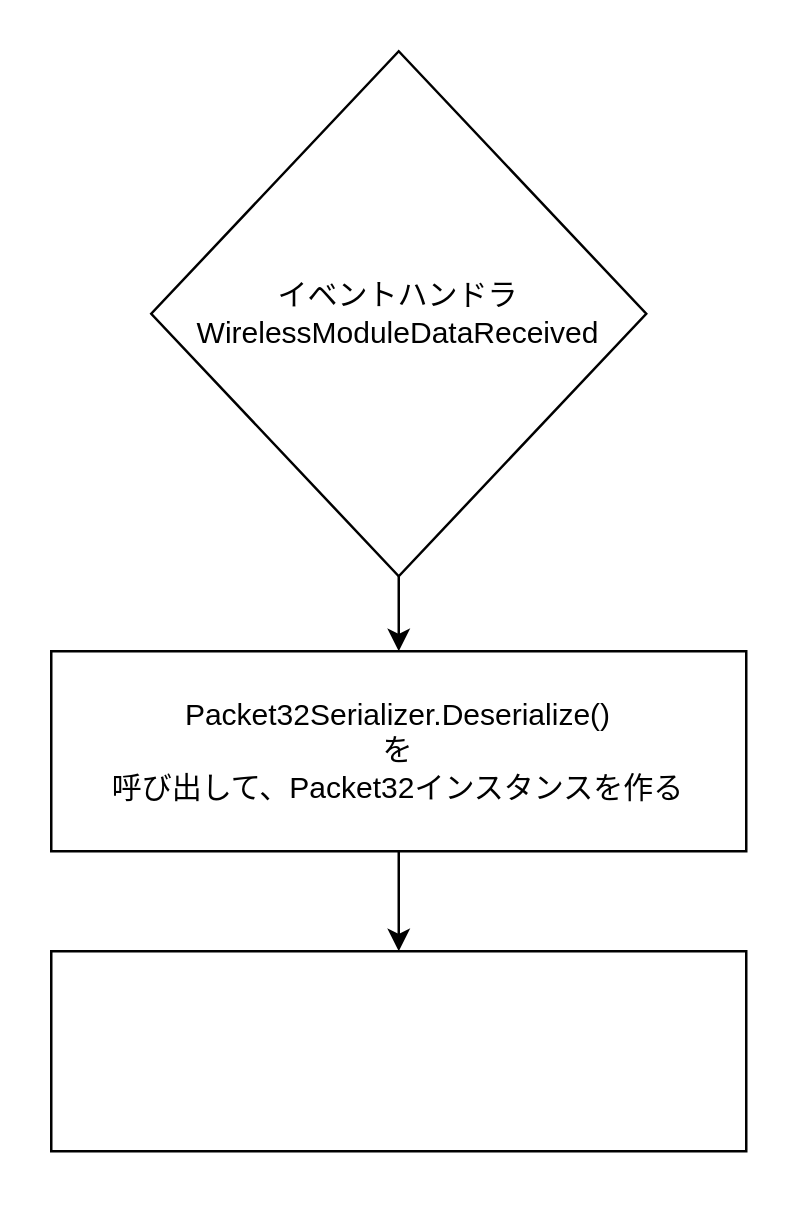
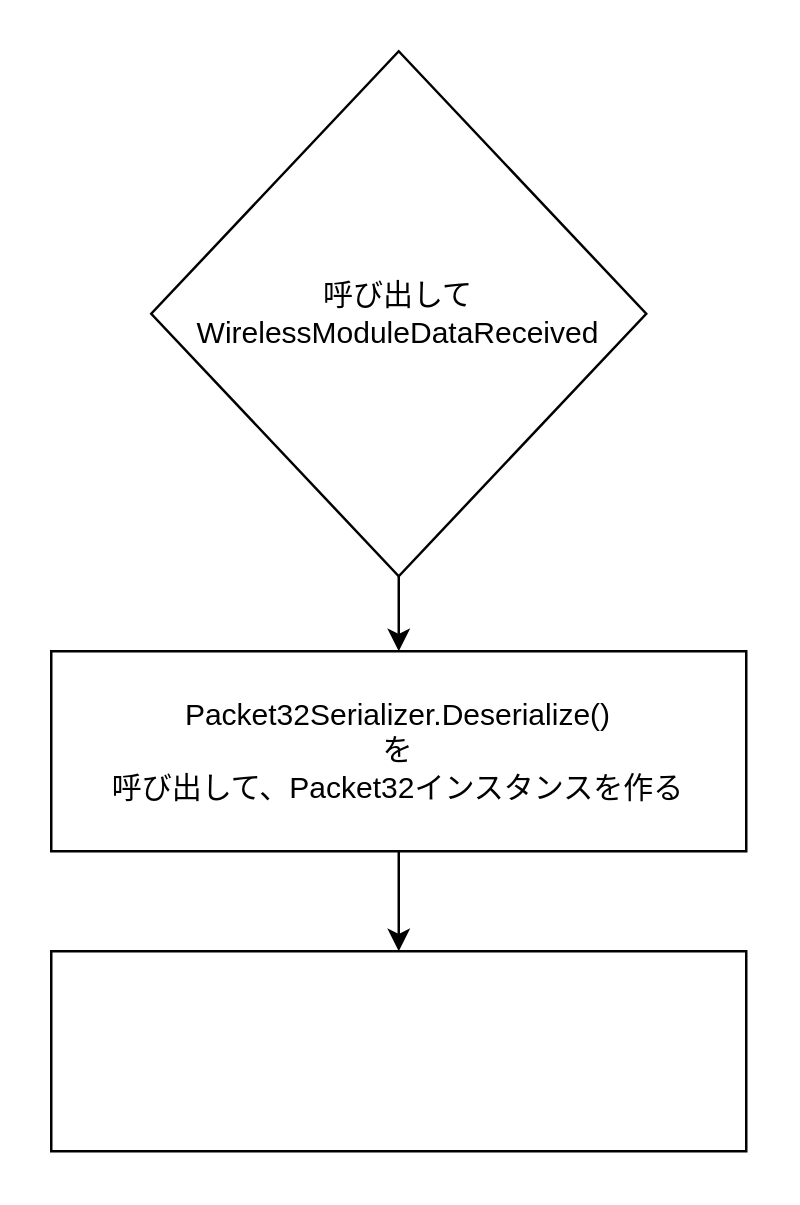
- <mxCell id="3" value="イベントハンドラ&lt;br&gt;WirelessModuleDataReceived" style="rhombus;whiteSpace=wrap;html=1;" vertex="1" parent="1"><mxGeometry x="60" width="198" height="210" as="geometry" y="20" /></mxCell>
+ <mxCell id="3" value="呼び出して&lt;br&gt;WirelessModuleDataReceived" style="rhombus;whiteSpace=wrap;html=1;" vertex="1" parent="1"><mxGeometry x="60" width="198" height="210" as="geometry" y="20" /></mxCell>
